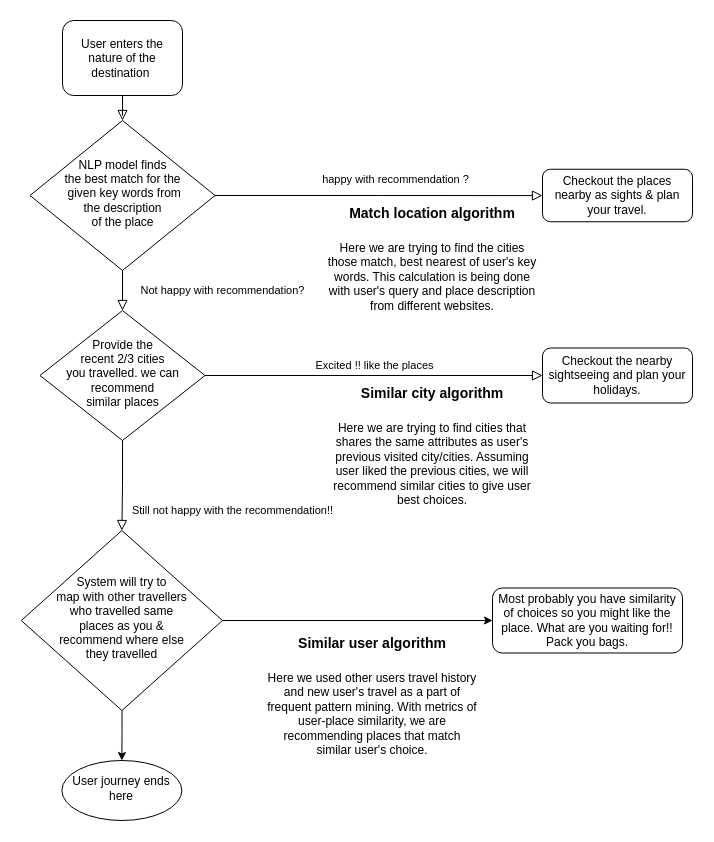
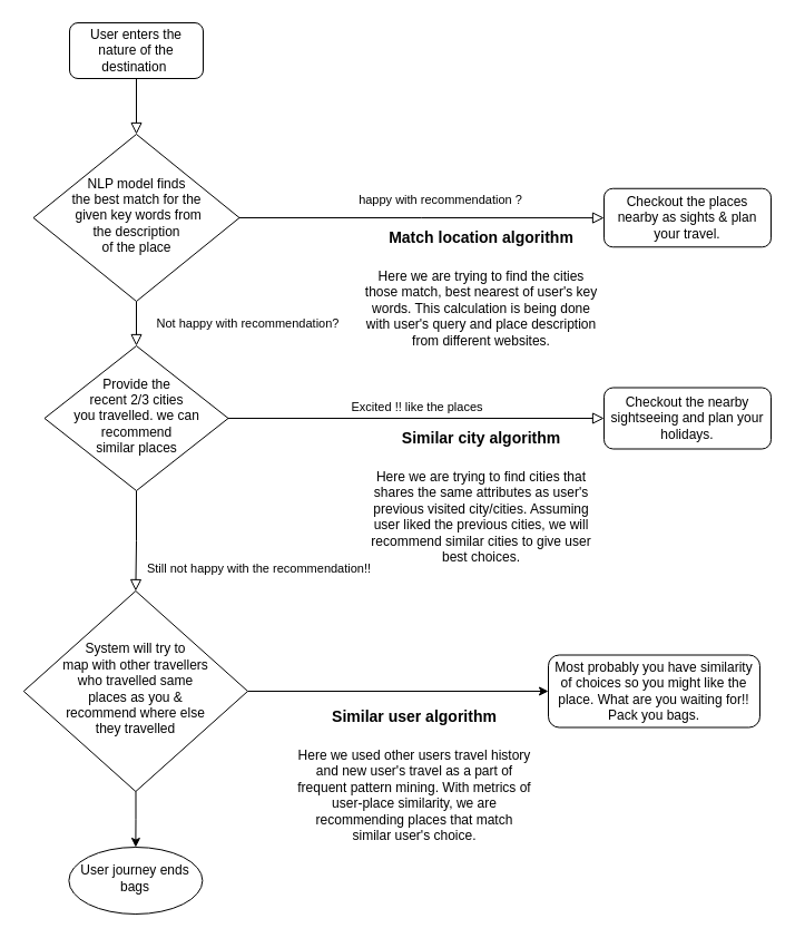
- <mxCell id="3" value="User enters the nature of the destination&amp;nbsp;" style="rounded=1;whiteSpace=wrap;html=1;fontSize=12;glass=0;strokeWidth=1;shadow=0;" parent="1" vertex="1"><mxGeometry x="62" y="20" width="120" height="75" as="geometry" /></mxCell>
+ <mxCell id="3" value="User enters the nature of the destination&amp;nbsp;" style="rounded=1;whiteSpace=wrap;html=1;fontSize=12;glass=0;strokeWidth=1;shadow=0;" parent="1" vertex="1"><mxGeometry x="62" y="20" width="120" height="50" as="geometry" /></mxCell>
- <mxCell id="19" value="User journey ends here" style="ellipse;whiteSpace=wrap;html=1;shadow=0;strokeWidth=1;spacing=6;spacingTop=-4;" vertex="1" parent="1"><mxGeometry x="61.375" y="760" width="120" height="60" as="geometry" /></mxCell>
+ <mxCell id="19" value="User journey ends bags" style="ellipse;whiteSpace=wrap;html=1;shadow=0;strokeWidth=1;spacing=6;spacingTop=-4;" vertex="1" parent="1"><mxGeometry x="61.375" y="760" width="120" height="60" as="geometry" /></mxCell>
